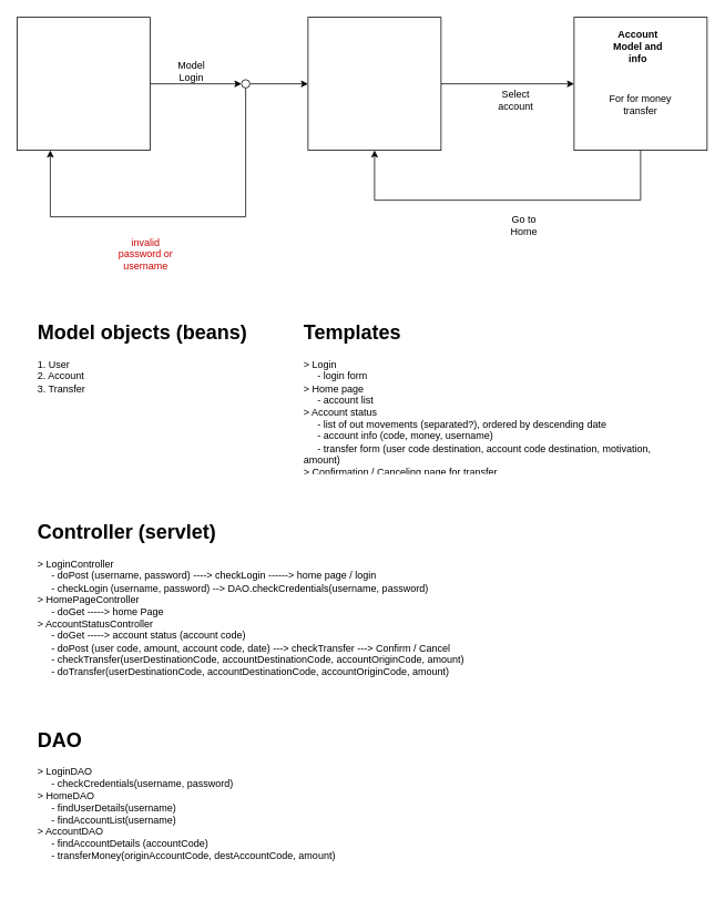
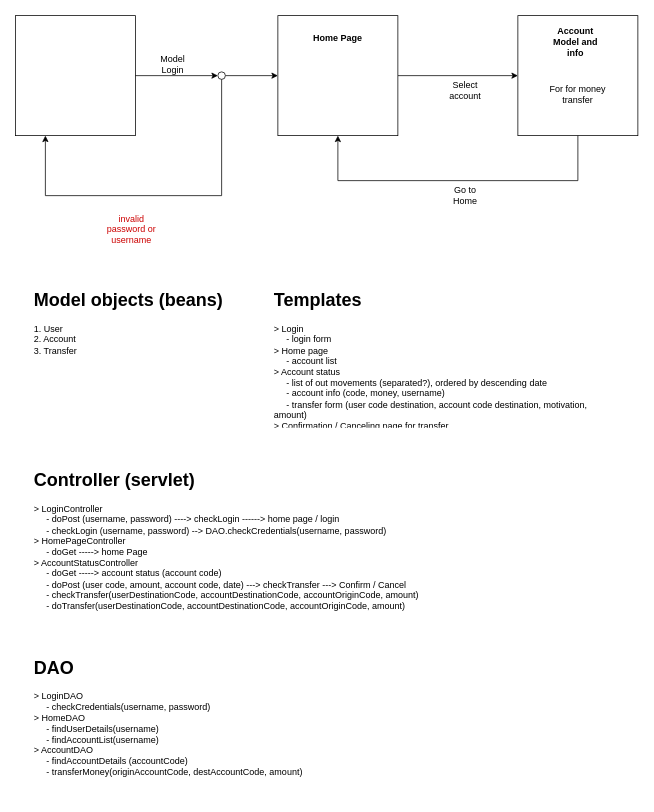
+ <mxCell id="13" value="Home Page" style="text;html=1;strokeColor=none;fillColor=none;align=center;verticalAlign=middle;whiteSpace=wrap;rounded=0;fontStyle=1" vertex="1" parent="11"><mxGeometry x="40" y="20" width="80" height="20" as="geometry" /></mxCell>
- <mxCell id="20" value="Go to Home" style="text;html=1;strokeColor=none;fillColor=none;align=center;verticalAlign=middle;whiteSpace=wrap;rounded=0;" vertex="1" parent="1"><mxGeometry x="610" y="260" width="40" height="20" as="geometry" /></mxCell>
+ <mxCell id="20" value="Go to Home" style="text;html=1;strokeColor=none;fillColor=none;align=center;verticalAlign=middle;whiteSpace=wrap;rounded=0;" vertex="1" parent="1"><mxGeometry x="600" y="250" width="40" height="20" as="geometry" /></mxCell>
